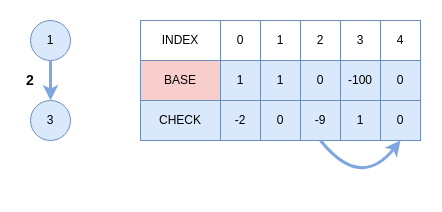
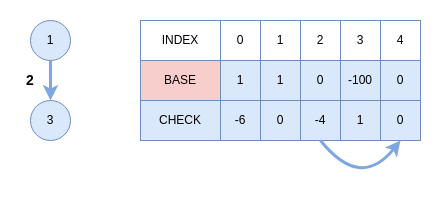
- <mxCell id="7" value="-2" style="rounded=0;whiteSpace=wrap;html=1;fillColor=#dae8fc;strokeColor=#6c8ebf;" vertex="1" parent="1"><mxGeometry x="220" y="100" width="40" height="40" as="geometry" /></mxCell>
+ <mxCell id="7" value="-6" style="rounded=0;whiteSpace=wrap;html=1;fillColor=#dae8fc;strokeColor=#6c8ebf;" vertex="1" parent="1"><mxGeometry x="220" y="100" width="40" height="40" as="geometry" /></mxCell>
- <mxCell id="17" value="-9" style="rounded=0;whiteSpace=wrap;html=1;fillColor=#dae8fc;strokeColor=#6c8ebf;" vertex="1" parent="1"><mxGeometry x="300" y="100" width="40" height="40" as="geometry" /></mxCell>
+ <mxCell id="17" value="-4" style="rounded=0;whiteSpace=wrap;html=1;fillColor=#dae8fc;strokeColor=#6c8ebf;" vertex="1" parent="1"><mxGeometry x="300" y="100" width="40" height="40" as="geometry" /></mxCell>
